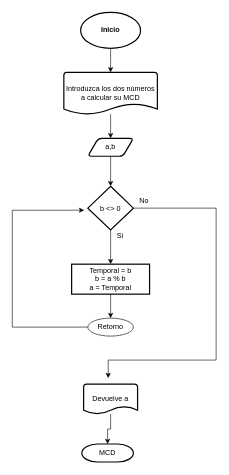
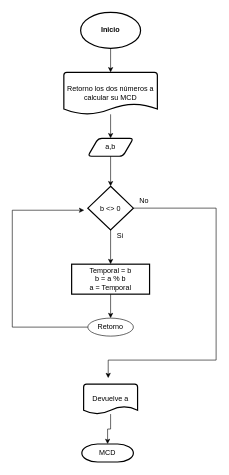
- <mxCell id="4" value="Introduzca los dos números a calcular su MCD" style="strokeWidth=2;html=1;shape=mxgraph.flowchart.document2;whiteSpace=wrap;size=0.25;" vertex="1" parent="1"><mxGeometry x="106" y="120" width="156" height="70" as="geometry" /></mxCell>
+ <mxCell id="4" value="Retorno los dos números a calcular su MCD" style="strokeWidth=2;html=1;shape=mxgraph.flowchart.document2;whiteSpace=wrap;size=0.25;" vertex="1" parent="1"><mxGeometry x="106" y="120" width="156" height="70" as="geometry" /></mxCell>
